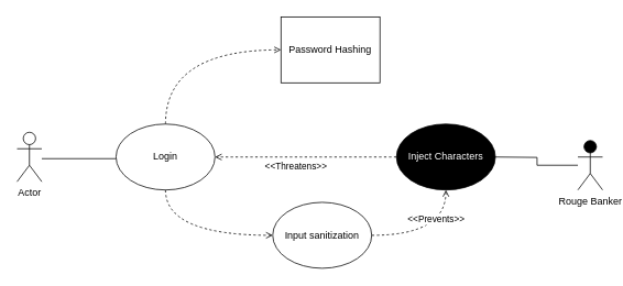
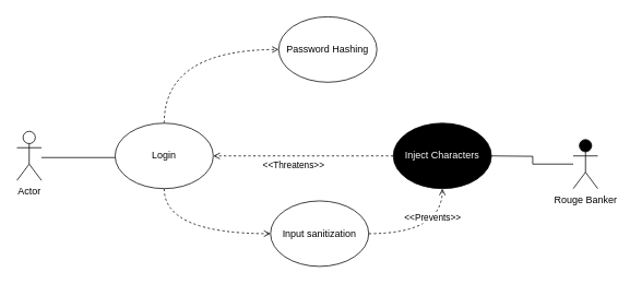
- <mxCell id="8" value="Password Hashing" style="whiteSpace=wrap;html=1;rounded=0;" vertex="1" parent="1"><mxGeometry x="340" y="20" width="120" height="80" as="geometry" /></mxCell>
+ <mxCell id="8" value="Password Hashing" style="ellipse;whiteSpace=wrap;html=1;" vertex="1" parent="1"><mxGeometry x="340" y="20" width="120" height="80" as="geometry" /></mxCell>
